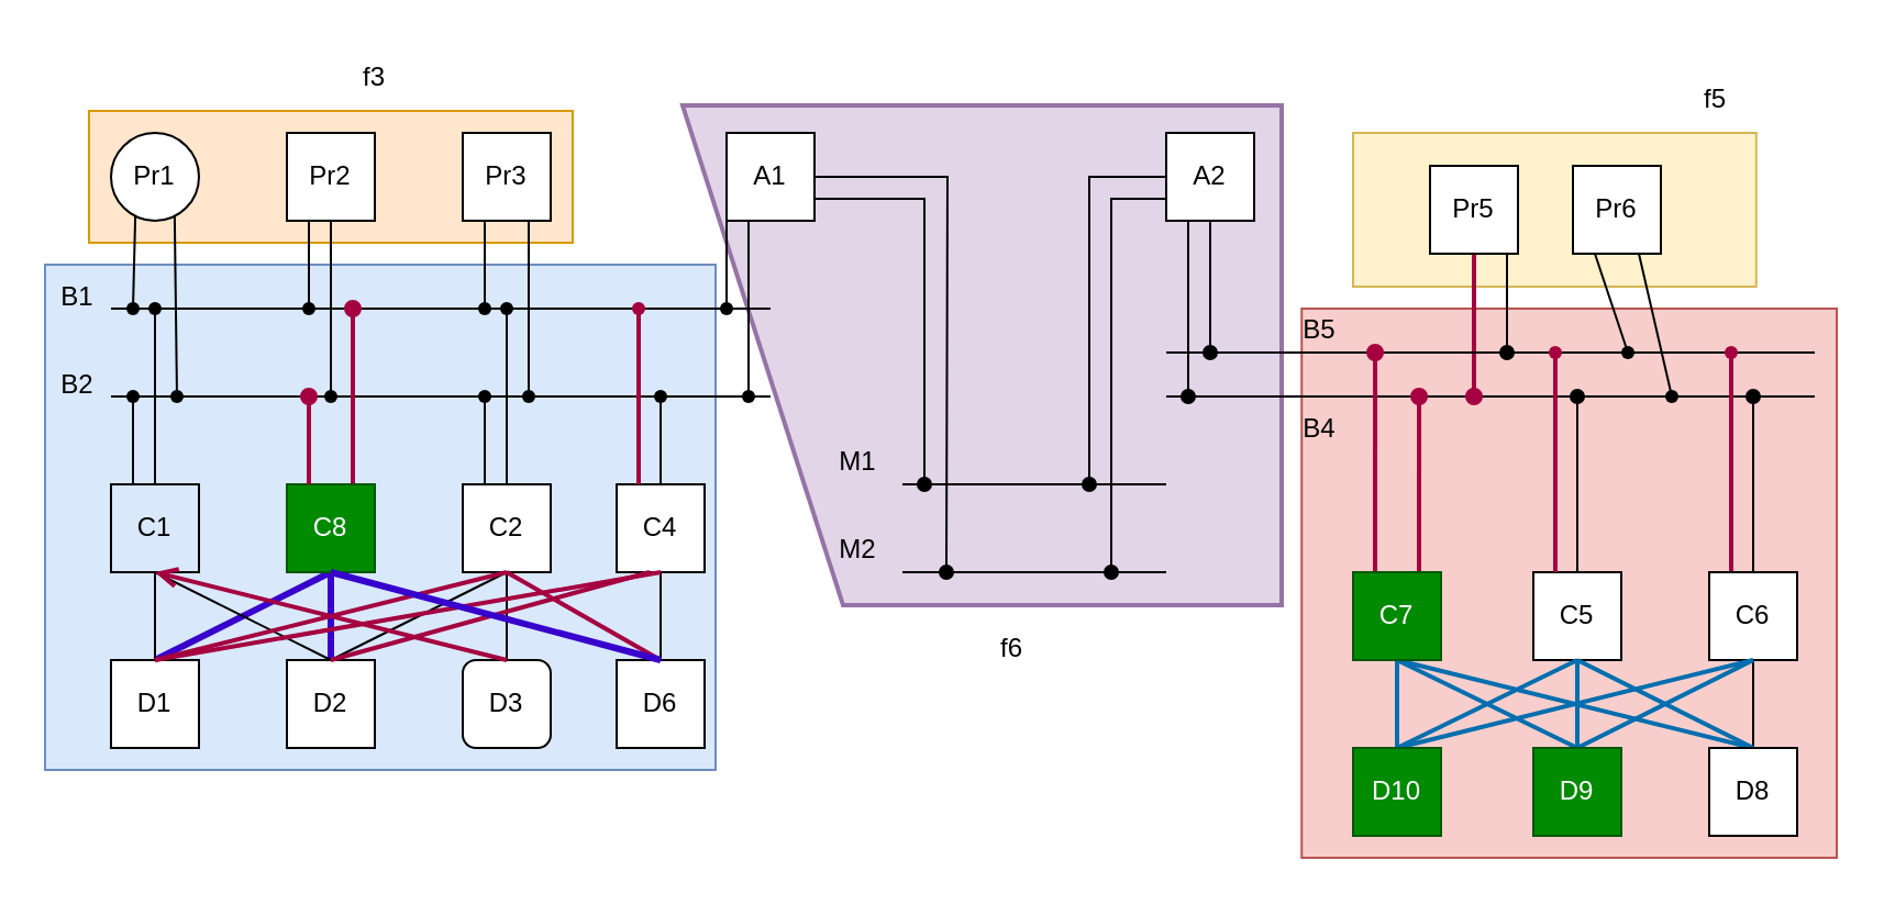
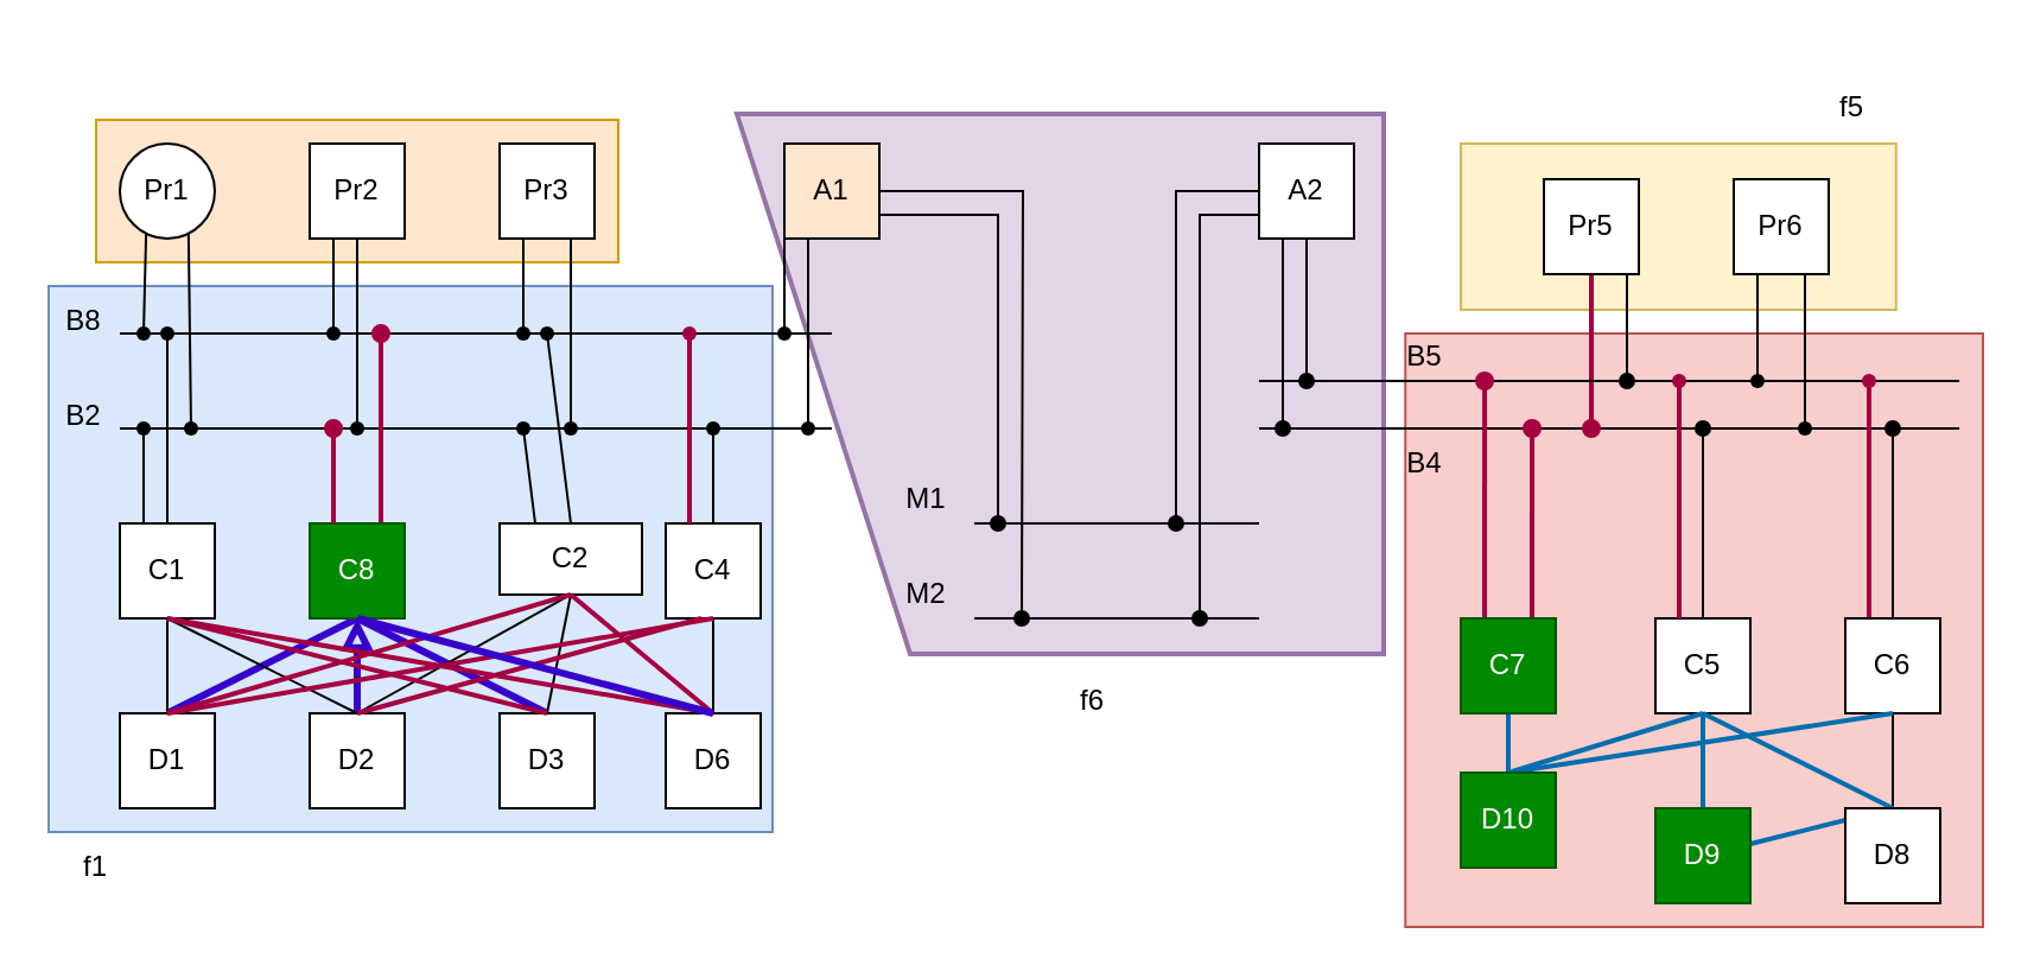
- <mxCell id="78" value="f3" style="text;html=1;align=center;verticalAlign=middle;whiteSpace=wrap;rounded=0;" vertex="1" parent="1"><mxGeometry x="140" y="20" width="60" height="30" as="geometry" /></mxCell>
- <mxCell id="39" value="A1" style="whiteSpace=wrap;html=1;aspect=fixed;" vertex="1" parent="1"><mxGeometry x="330" y="60" width="40" height="40" as="geometry" /></mxCell>
+ <mxCell id="39" value="A1" style="whiteSpace=wrap;html=1;aspect=fixed;fillColor=#ffe6cc;" vertex="1" parent="1"><mxGeometry x="330" y="60" width="40" height="40" as="geometry" /></mxCell>
- <mxCell id="69" value="Pr6" style="whiteSpace=wrap;html=1;aspect=fixed;" vertex="1" parent="1"><mxGeometry x="715" y="75" width="40" height="40" as="geometry" /></mxCell>
+ <mxCell id="69" value="Pr6" style="whiteSpace=wrap;html=1;aspect=fixed;" vertex="1" parent="1"><mxGeometry x="730" y="75" width="40" height="40" as="geometry" /></mxCell>
- <mxCell id="13" value="B1" style="text;html=1;align=center;verticalAlign=middle;whiteSpace=wrap;rounded=0;" vertex="1" parent="1"><mxGeometry x="20" y="120" width="30" height="30" as="geometry" /></mxCell>
+ <mxCell id="13" value="B8" style="text;html=1;align=center;verticalAlign=middle;whiteSpace=wrap;rounded=0;" vertex="1" parent="1"><mxGeometry x="20" y="120" width="30" height="30" as="geometry" /></mxCell>
- <mxCell id="21" value="С1" style="whiteSpace=wrap;html=1;aspect=fixed;fillColor=#dae8fc;" vertex="1" parent="1"><mxGeometry x="50" y="220" width="40" height="40" as="geometry" /></mxCell>
+ <mxCell id="21" value="С1" style="whiteSpace=wrap;html=1;aspect=fixed;" vertex="1" parent="1"><mxGeometry x="50" y="220" width="40" height="40" as="geometry" /></mxCell>
- <mxCell id="30" value="С2" style="whiteSpace=wrap;html=1;aspect=fixed;" vertex="1" parent="1"><mxGeometry x="210" y="220" width="40" height="40" as="geometry" /></mxCell>
+ <mxCell id="30" value="С2" style="whiteSpace=wrap;html=1;aspect=fixed;" vertex="1" parent="1"><mxGeometry x="210" y="220" width="60" height="30" as="geometry" /></mxCell>
- <mxCell id="82" value="" style="endArrow=open;html=1;rounded=0;exitX=0.5;exitY=0;exitDx=0;exitDy=0;entryX=0.5;entryY=1;entryDx=0;entryDy=0;fillColor=#d80073;strokeColor=#A50040;strokeWidth=2;" edge="1" parent="1" source="32" target="21"><mxGeometry width="50" height="50" relative="1" as="geometry"><mxPoint x="355" y="270" as="sourcePoint" /><mxPoint x="405" y="220" as="targetPoint" /></mxGeometry></mxCell>
+ <mxCell id="82" value="" style="endArrow=none;html=1;rounded=0;exitX=0.5;exitY=0;exitDx=0;exitDy=0;entryX=0.5;entryY=1;entryDx=0;entryDy=0;fillColor=#d80073;strokeColor=#A50040;strokeWidth=2;" edge="1" parent="1" source="32" target="21"><mxGeometry width="50" height="50" relative="1" as="geometry"><mxPoint x="355" y="270" as="sourcePoint" /><mxPoint x="405" y="220" as="targetPoint" /></mxGeometry></mxCell>
- <mxCell id="26" style="edgeStyle=orthogonalEdgeStyle;rounded=0;orthogonalLoop=1;jettySize=auto;html=1;entryX=0.5;entryY=1;entryDx=0;entryDy=0;endArrow=none;endFill=0;fillColor=#6a00ff;strokeColor=#3700CC;strokeWidth=3;" edge="1" parent="1" source="27" target="121"><mxGeometry relative="1" as="geometry" /></mxCell>
+ <mxCell id="26" style="edgeStyle=orthogonalEdgeStyle;rounded=0;orthogonalLoop=1;jettySize=auto;html=1;entryX=0.5;entryY=1;entryDx=0;entryDy=0;endArrow=block;endFill=0;fillColor=#6a00ff;strokeColor=#3700CC;strokeWidth=3;" edge="1" parent="1" source="27" target="121"><mxGeometry relative="1" as="geometry" /></mxCell>
+ <mxCell id="31" style="rounded=0;orthogonalLoop=1;jettySize=auto;html=1;entryX=0.5;entryY=1;entryDx=0;entryDy=0;exitX=0.5;exitY=0;exitDx=0;exitDy=0;fillColor=#6a00ff;strokeColor=#3700CC;strokeWidth=3;endArrow=none;endFill=0;" edge="1" parent="1" source="32" target="121"><mxGeometry relative="1" as="geometry" /></mxCell>
+ <mxCell id="84" value="" style="endArrow=none;html=1;rounded=0;exitX=0.5;exitY=0;exitDx=0;exitDy=0;entryX=0.5;entryY=1;entryDx=0;entryDy=0;fillColor=#d80073;strokeColor=#A50040;strokeWidth=2;" edge="1" parent="1" source="75" target="21"><mxGeometry width="50" height="50" relative="1" as="geometry"><mxPoint x="355" y="270" as="sourcePoint" /><mxPoint x="405" y="220" as="targetPoint" /></mxGeometry></mxCell>
- <mxCell id="107" style="rounded=0;orthogonalLoop=1;jettySize=auto;html=1;entryX=0.5;entryY=1;entryDx=0;entryDy=0;exitX=0.5;exitY=0;exitDx=0;exitDy=0;endArrow=none;endFill=0;fillColor=#1ba1e2;strokeColor=#006EAF;strokeWidth=2;" edge="1" parent="1" source="108" target="119"><mxGeometry relative="1" as="geometry" /></mxCell>
- <mxCell id="106" style="rounded=0;orthogonalLoop=1;jettySize=auto;html=1;entryX=0.5;entryY=1;entryDx=0;entryDy=0;exitX=0.5;exitY=0;exitDx=0;exitDy=0;endArrow=none;endFill=0;fillColor=#1ba1e2;strokeColor=#006EAF;strokeWidth=2;" edge="1" parent="1" source="108" target="99"><mxGeometry relative="1" as="geometry" /></mxCell>
- <mxCell id="32" value="D3" style="whiteSpace=wrap;html=1;aspect=fixed;rounded=1;" vertex="1" parent="1"><mxGeometry x="210" y="300" width="40" height="40" as="geometry" /></mxCell>
+ <mxCell id="32" value="D3" style="whiteSpace=wrap;html=1;aspect=fixed;" vertex="1" parent="1"><mxGeometry x="210" y="300" width="40" height="40" as="geometry" /></mxCell>
- <mxCell id="102" style="rounded=0;orthogonalLoop=1;jettySize=auto;html=1;entryX=0.5;entryY=1;entryDx=0;entryDy=0;endArrow=none;endFill=0;exitX=0.5;exitY=0;exitDx=0;exitDy=0;strokeWidth=2;fillColor=#1ba1e2;strokeColor=#006EAF;" edge="1" parent="1" source="103" target="119"><mxGeometry relative="1" as="geometry" /></mxCell>
+ <mxCell id="102" style="rounded=0;orthogonalLoop=1;jettySize=auto;html=1;endArrow=none;endFill=0;exitX=0.5;exitY=0;exitDx=0;exitDy=0;strokeWidth=2;fillColor=#1ba1e2;strokeColor=#006EAF;" edge="1" parent="1" source="103" target="108"><mxGeometry relative="1" as="geometry" /></mxCell>
- <mxCell id="116" value="D10" style="whiteSpace=wrap;html=1;aspect=fixed;fillColor=#008a00;strokeColor=#005700;fontColor=#ffffff;" vertex="1" parent="1"><mxGeometry x="615" y="340" width="40" height="40" as="geometry" /></mxCell>
+ <mxCell id="116" value="D10" style="whiteSpace=wrap;html=1;aspect=fixed;fillColor=#008a00;strokeColor=#005700;fontColor=#ffffff;" vertex="1" parent="1"><mxGeometry x="615" y="325" width="40" height="40" as="geometry" /></mxCell>
+ <mxCell id="72" value="f1" style="text;html=1;align=center;verticalAlign=middle;whiteSpace=wrap;rounded=0;" vertex="1" parent="1"><mxGeometry x="30" y="350" width="20" height="30" as="geometry" /></mxCell>
